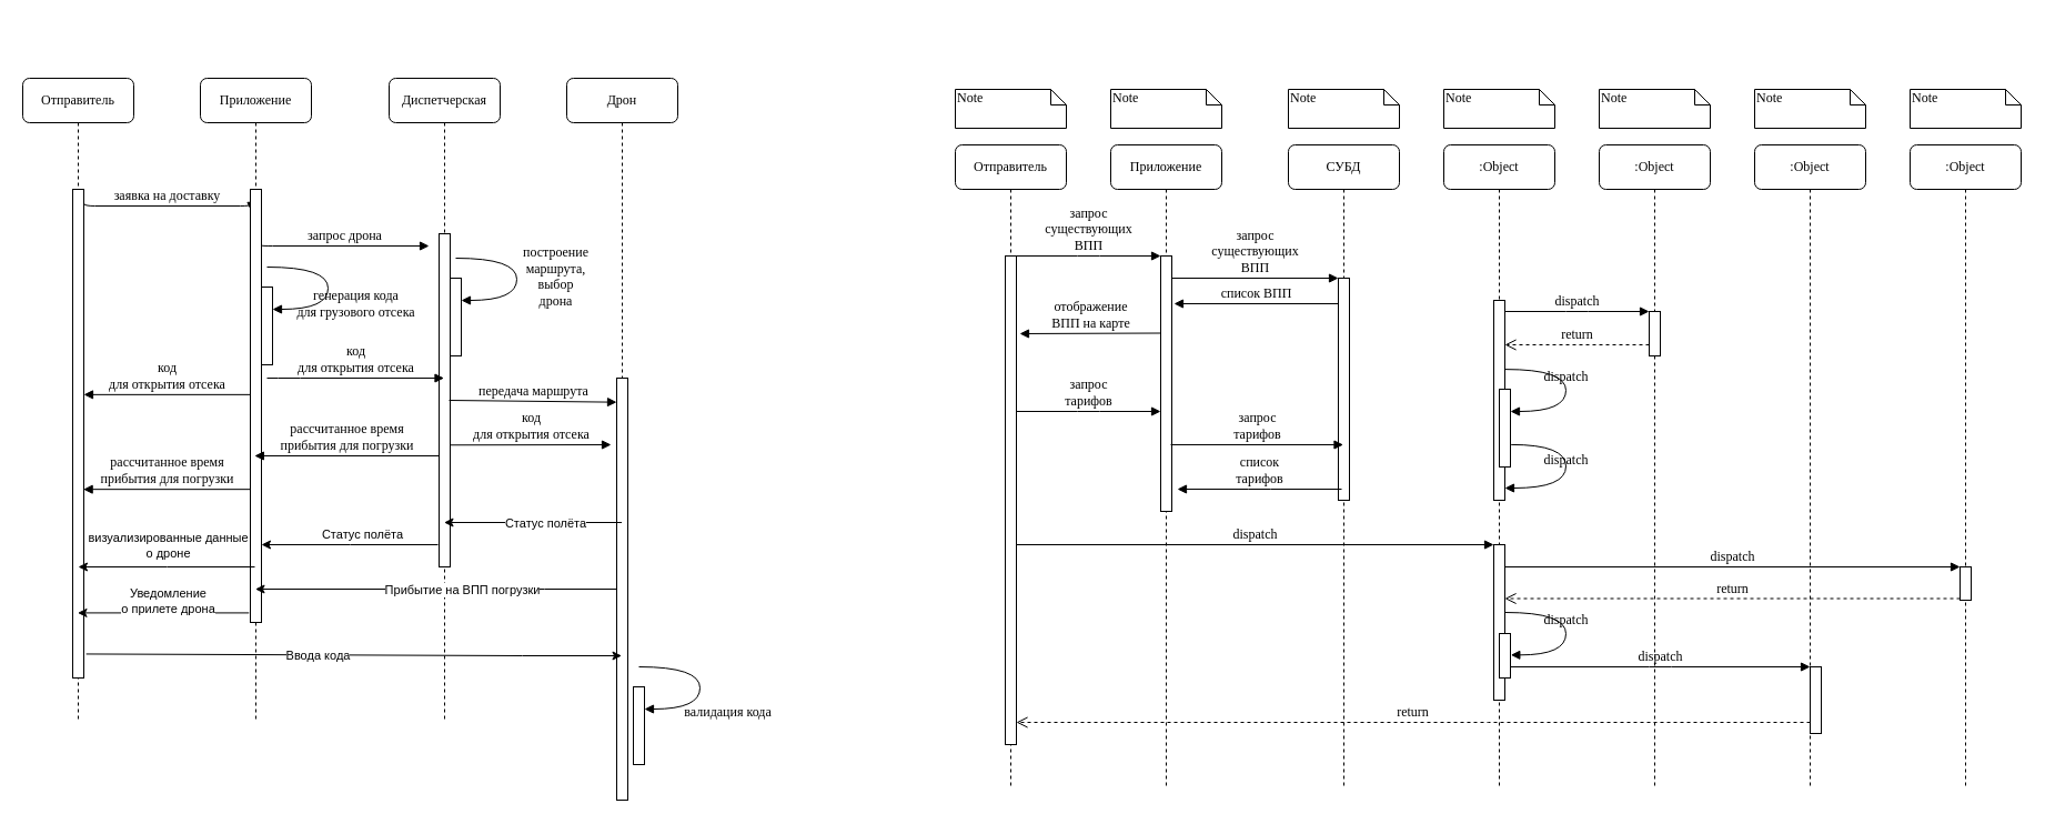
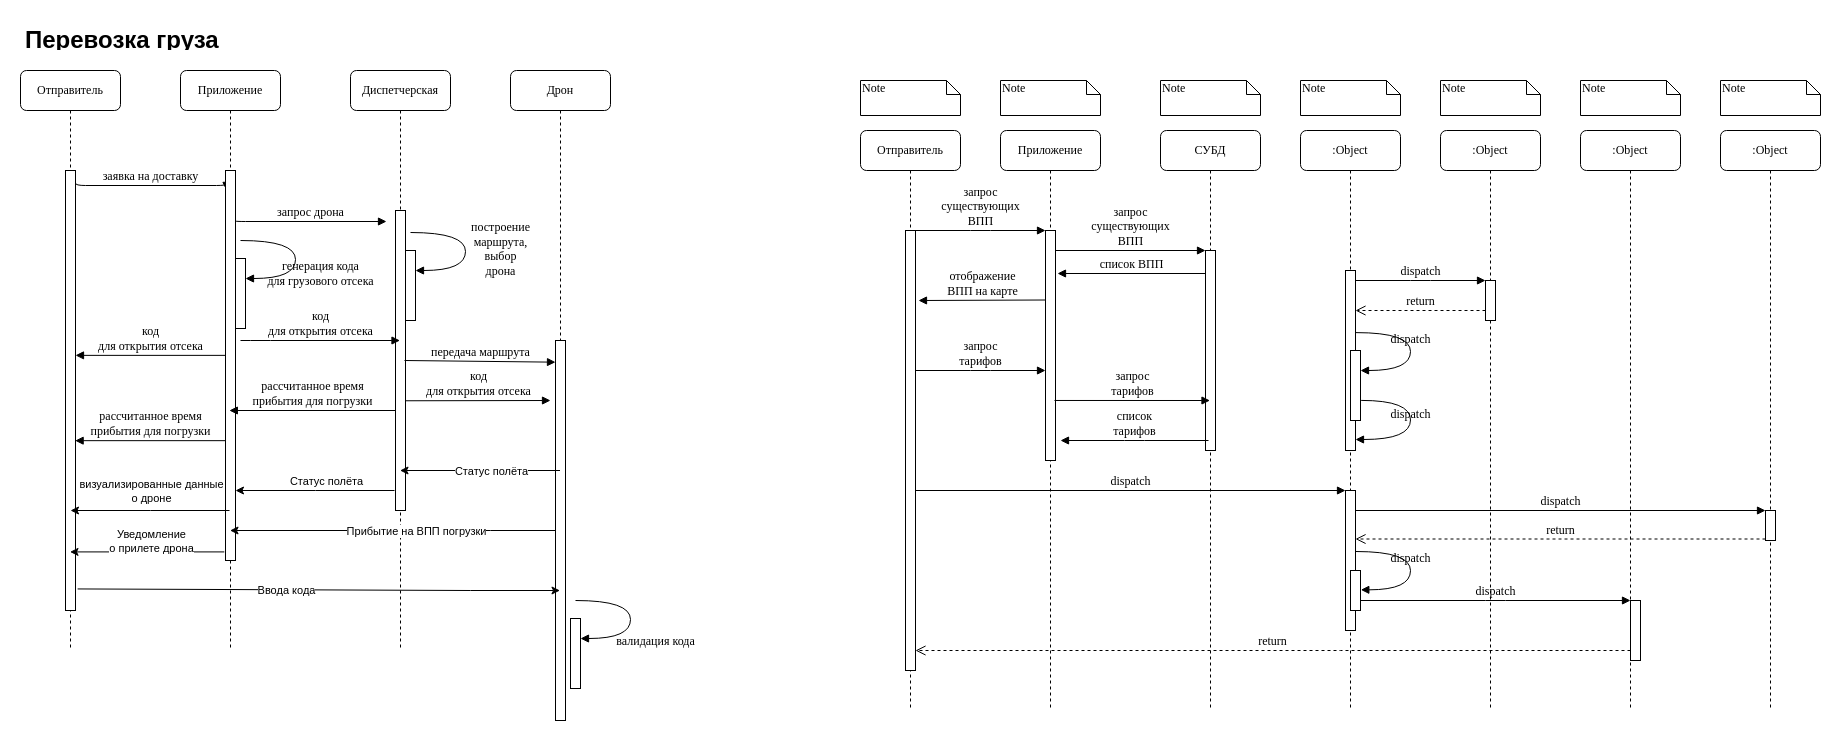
+ <mxCell id="46" value="&lt;h1&gt;Перевозка груза&lt;br&gt;&lt;/h1&gt;" style="text;html=1;spacing=5;spacingTop=-20;whiteSpace=wrap;overflow=hidden;rounded=0;" parent="1" vertex="1"><mxGeometry x="20" y="20" width="210" height="30" as="geometry" /></mxCell>
